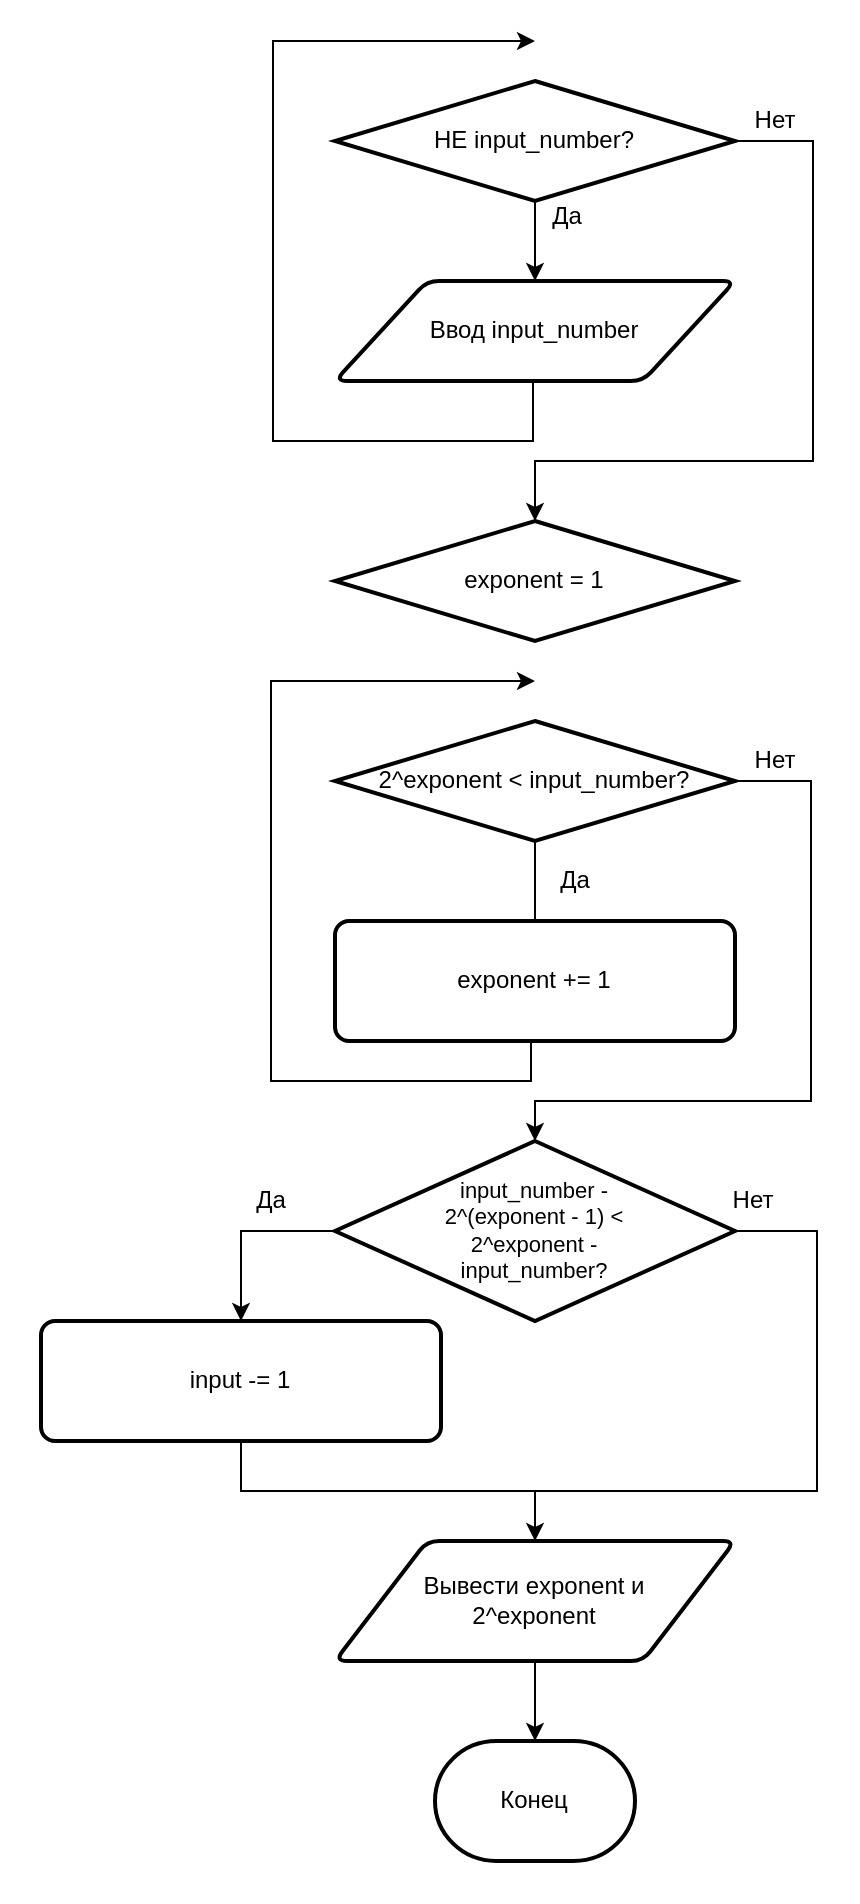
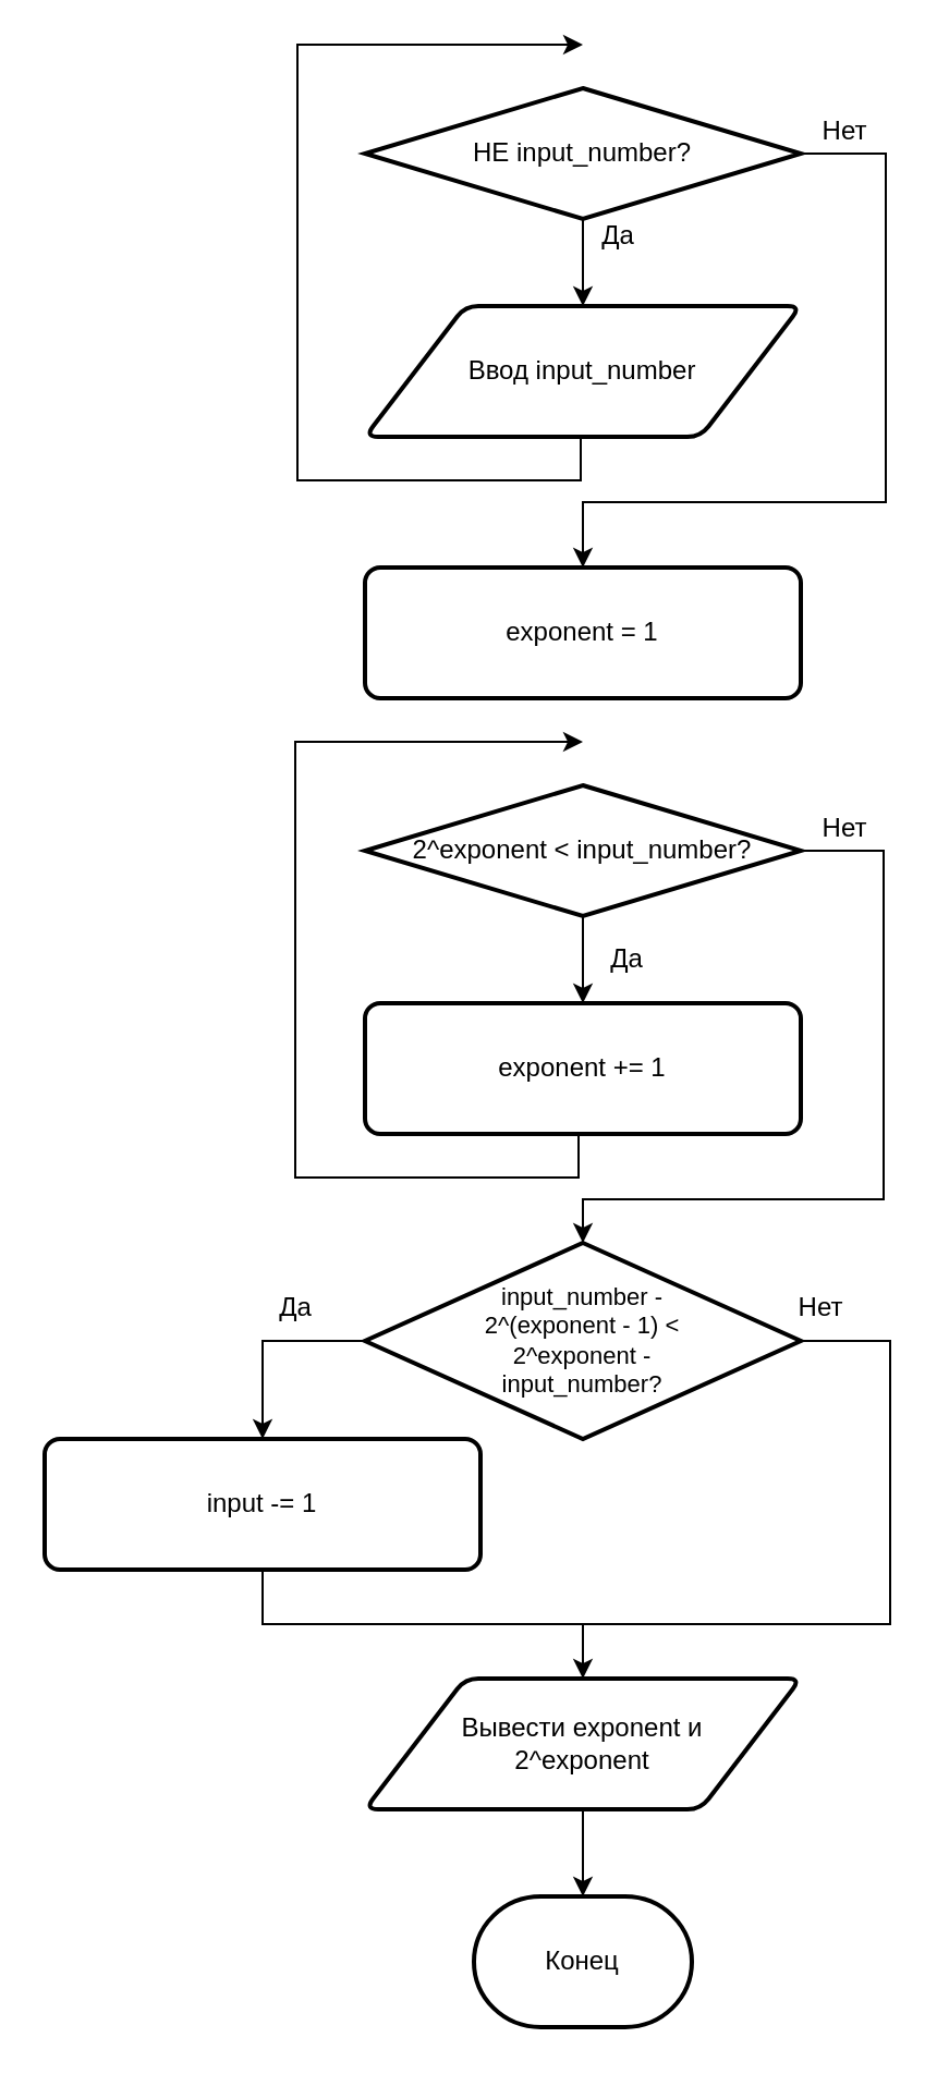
- <mxCell id="4" value="Ввод input_number" style="shape=parallelogram;html=1;strokeWidth=2;perimeter=parallelogramPerimeter;whiteSpace=wrap;rounded=1;arcSize=12;size=0.23;" vertex="1" parent="1"><mxGeometry x="167" y="140" width="200" height="50" as="geometry" /></mxCell>
+ <mxCell id="4" value="Ввод input_number" style="shape=parallelogram;html=1;strokeWidth=2;perimeter=parallelogramPerimeter;whiteSpace=wrap;rounded=1;arcSize=12;size=0.23;" vertex="1" parent="1"><mxGeometry x="167" y="140" width="200" height="60" as="geometry" /></mxCell>
- <mxCell id="8" value="exponent = 1" style="rhombus;whiteSpace=wrap;html=1;absoluteArcSize=1;arcSize=14;strokeWidth=2;strokeColor=default;align=center;verticalAlign=middle;fillColor=default;" vertex="1" parent="1"><mxGeometry x="167" y="260" width="200" height="60" as="geometry" /></mxCell>
+ <mxCell id="8" value="exponent = 1" style="rounded=1;whiteSpace=wrap;html=1;absoluteArcSize=1;arcSize=14;strokeWidth=2;strokeColor=default;align=center;verticalAlign=middle;fillColor=default;" vertex="1" parent="1"><mxGeometry x="167" y="260" width="200" height="60" as="geometry" /></mxCell>
- <mxCell id="11" value="Да" style="edgeStyle=orthogonalEdgeStyle;rounded=0;orthogonalLoop=1;jettySize=auto;html=1;fontFamily=Helvetica;fontSize=12;fontColor=default;endArrow=none;" edge="1" parent="1" source="12" target="13"><mxGeometry y="20" relative="1" as="geometry"><mxPoint as="offset" /></mxGeometry></mxCell>
+ <mxCell id="11" value="Да" style="edgeStyle=orthogonalEdgeStyle;rounded=0;orthogonalLoop=1;jettySize=auto;html=1;fontFamily=Helvetica;fontSize=12;fontColor=default;" edge="1" parent="1" source="12" target="13"><mxGeometry y="20" relative="1" as="geometry"><mxPoint as="offset" /></mxGeometry></mxCell>
